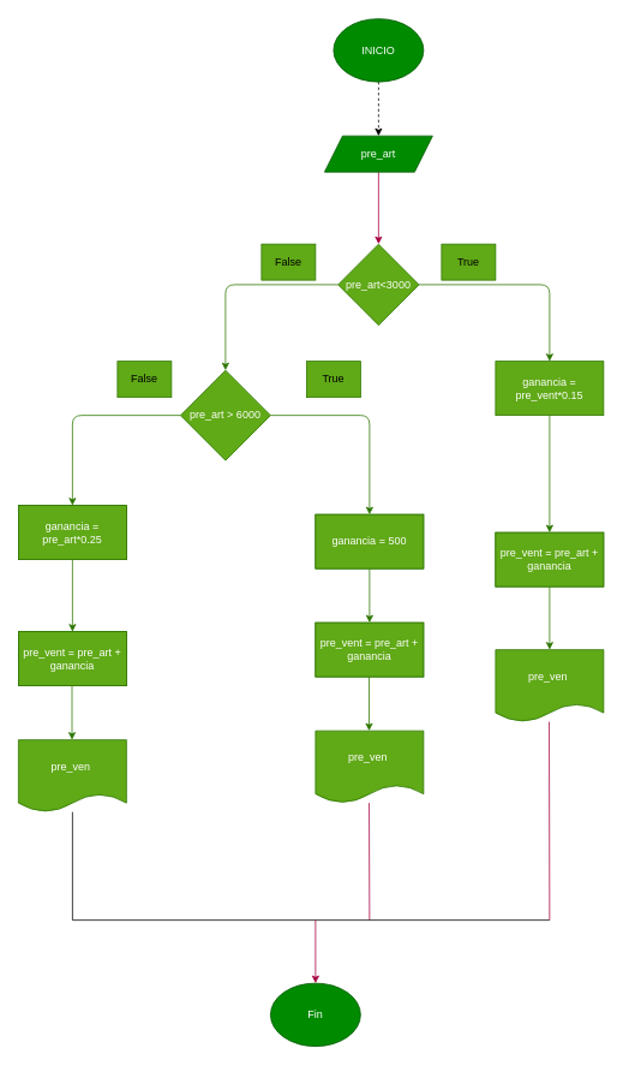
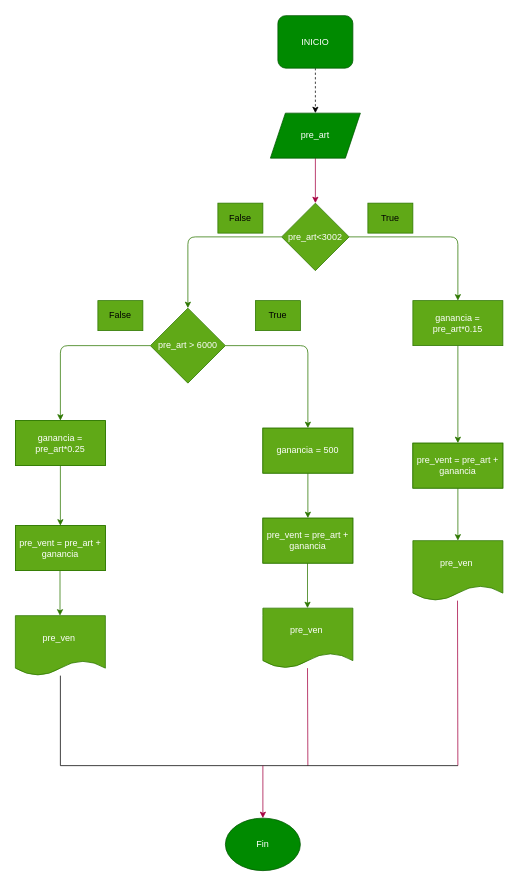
- <mxCell id="3" value="INICIO" style="ellipse;whiteSpace=wrap;html=1;fillColor=#008a00;fontColor=#ffffff;strokeColor=#005700;" vertex="1" parent="1"><mxGeometry x="370" y="20" width="100" height="70" as="geometry" /></mxCell>
+ <mxCell id="3" value="INICIO" style="whiteSpace=wrap;html=1;fillColor=#008a00;fontColor=#ffffff;strokeColor=#005700;rounded=1;" vertex="1" parent="1"><mxGeometry x="370" y="20" width="100" height="70" as="geometry" /></mxCell>
- <mxCell id="5" value="pre_art" style="shape=parallelogram;perimeter=parallelogramPerimeter;whiteSpace=wrap;html=1;fixedSize=1;fillColor=#008a00;fontColor=#ffffff;strokeColor=#005700;" vertex="1" parent="1"><mxGeometry x="360" y="150" width="120" height="40" as="geometry" /></mxCell>
+ <mxCell id="5" value="pre_art" style="shape=parallelogram;perimeter=parallelogramPerimeter;whiteSpace=wrap;html=1;fixedSize=1;fillColor=#008a00;fontColor=#ffffff;strokeColor=#005700;" vertex="1" parent="1"><mxGeometry x="360" y="150" width="120" height="60" as="geometry" /></mxCell>
- <mxCell id="8" value="pre_art&amp;lt;3000" style="rhombus;whiteSpace=wrap;html=1;fillColor=#60a917;fontColor=#ffffff;strokeColor=#2D7600;" vertex="1" parent="1"><mxGeometry x="375" y="270" width="90" height="90" as="geometry" /></mxCell>
+ <mxCell id="8" value="pre_art&amp;lt;3002" style="rhombus;whiteSpace=wrap;html=1;fillColor=#60a917;fontColor=#ffffff;strokeColor=#2D7600;" vertex="1" parent="1"><mxGeometry x="375" y="270" width="90" height="90" as="geometry" /></mxCell>
- <mxCell id="10" value="ganancia = pre_vent*0.15" style="rounded=0;whiteSpace=wrap;html=1;fillColor=#60a917;fontColor=#ffffff;strokeColor=#2D7600;" vertex="1" parent="1"><mxGeometry x="550" y="400" width="120" height="60" as="geometry" /></mxCell>
+ <mxCell id="10" value="ganancia = pre_art*0.15" style="rounded=0;whiteSpace=wrap;html=1;fillColor=#60a917;fontColor=#ffffff;strokeColor=#2D7600;" vertex="1" parent="1"><mxGeometry x="550" y="400" width="120" height="60" as="geometry" /></mxCell>
